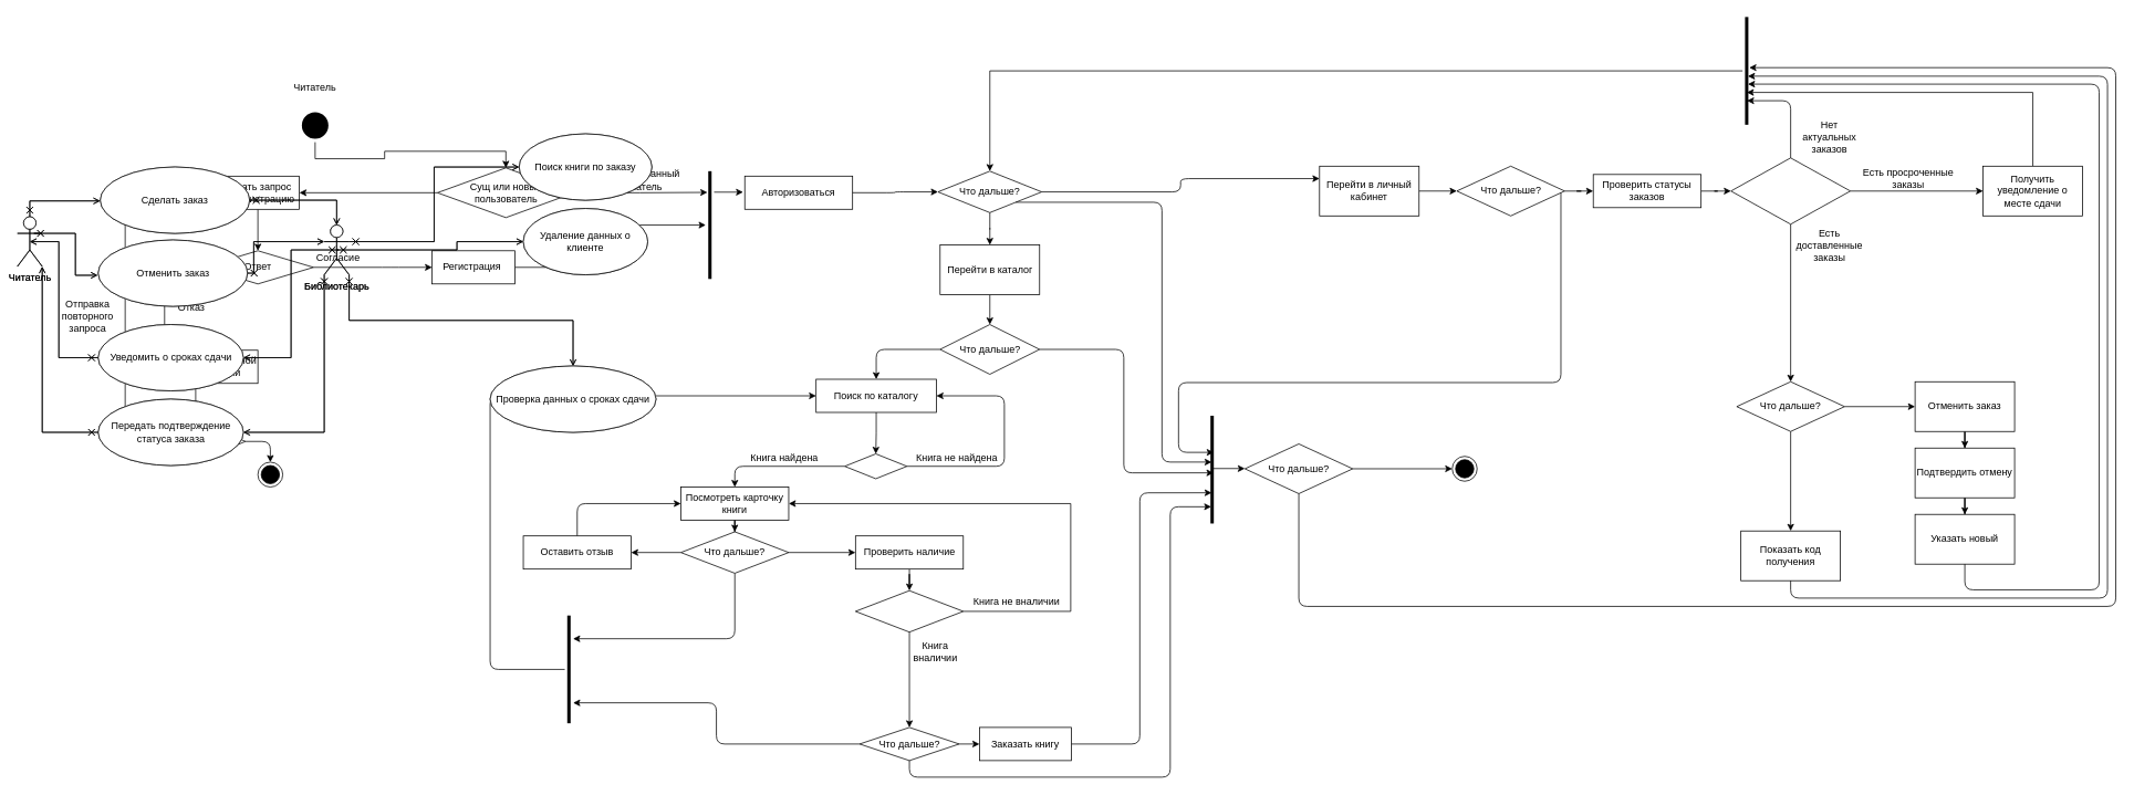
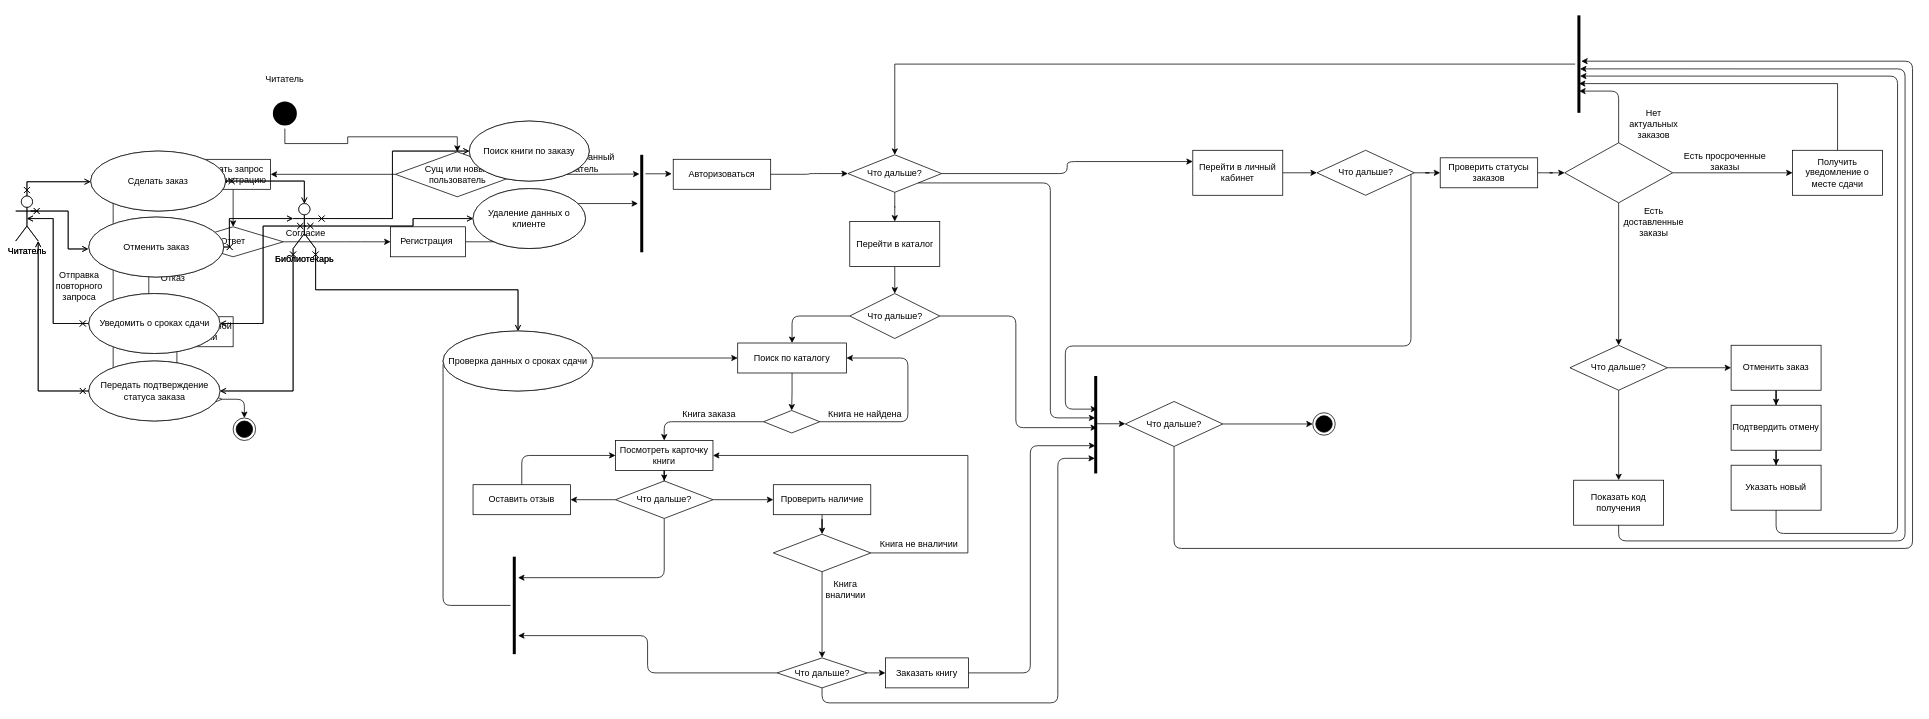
- <mxCell id="31" value="Книга найдена" style="text;html=1;align=center;verticalAlign=middle;whiteSpace=wrap;rounded=0;" parent="1" vertex="1"><mxGeometry x="900" y="537" width="90" height="30" as="geometry" /></mxCell>
+ <mxCell id="31" value="Книга заказа" style="text;html=1;align=center;verticalAlign=middle;whiteSpace=wrap;rounded=0;" parent="1" vertex="1"><mxGeometry x="900" y="537" width="90" height="30" as="geometry" /></mxCell>
